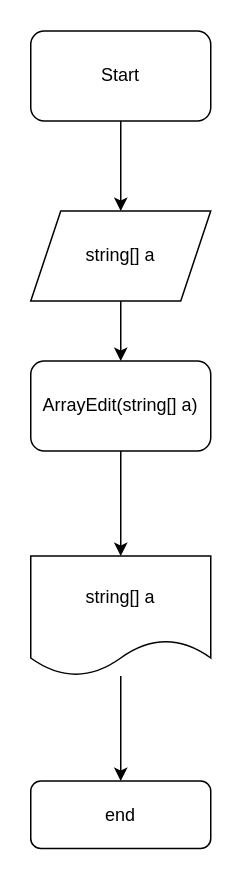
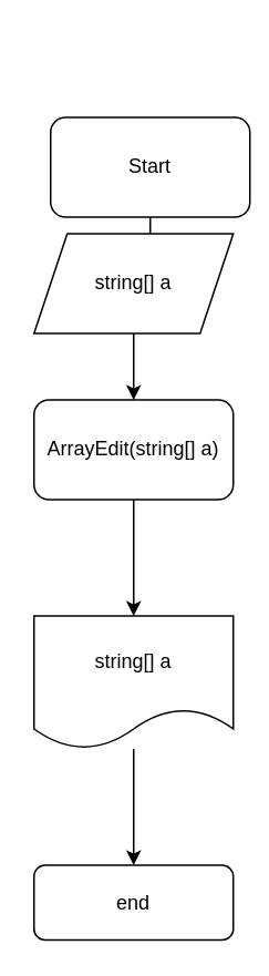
- <mxCell id="3" value="Start" style="rounded=1;whiteSpace=wrap;html=1;" vertex="1" parent="1"><mxGeometry x="20" y="20" width="120" height="60" as="geometry" /></mxCell>
+ <mxCell id="3" value="Start" style="rounded=1;whiteSpace=wrap;html=1;" vertex="1" parent="1"><mxGeometry x="30" y="70" width="120" height="60" as="geometry" /></mxCell>
